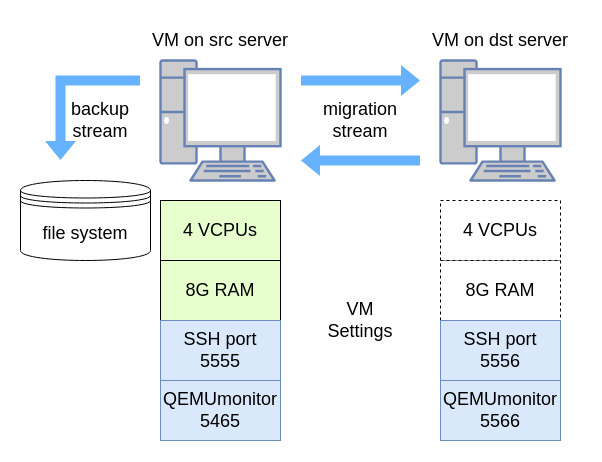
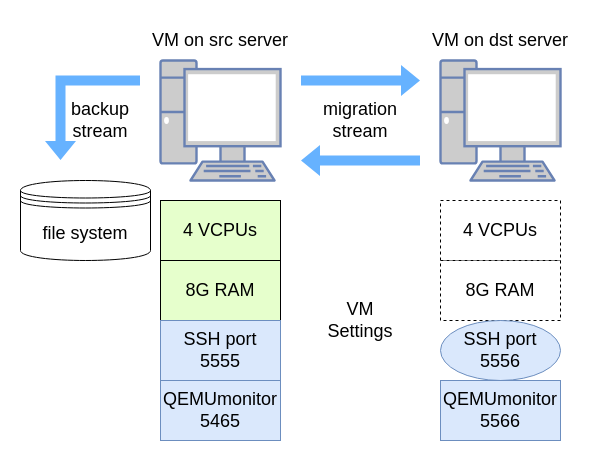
- <mxCell id="15" value="SSH port&lt;br&gt;5556" style="rounded=0;whiteSpace=wrap;html=1;fontSize=18;fillColor=#dae8fc;strokeColor=#6c8ebf;" vertex="1" parent="1"><mxGeometry x="440" y="320" width="120" height="60" as="geometry" /></mxCell>
+ <mxCell id="15" value="SSH port&lt;br&gt;5556" style="ellipse;whiteSpace=wrap;html=1;fontSize=18;fillColor=#dae8fc;strokeColor=#6c8ebf;" vertex="1" parent="1"><mxGeometry x="440" y="320" width="120" height="60" as="geometry" /></mxCell>
